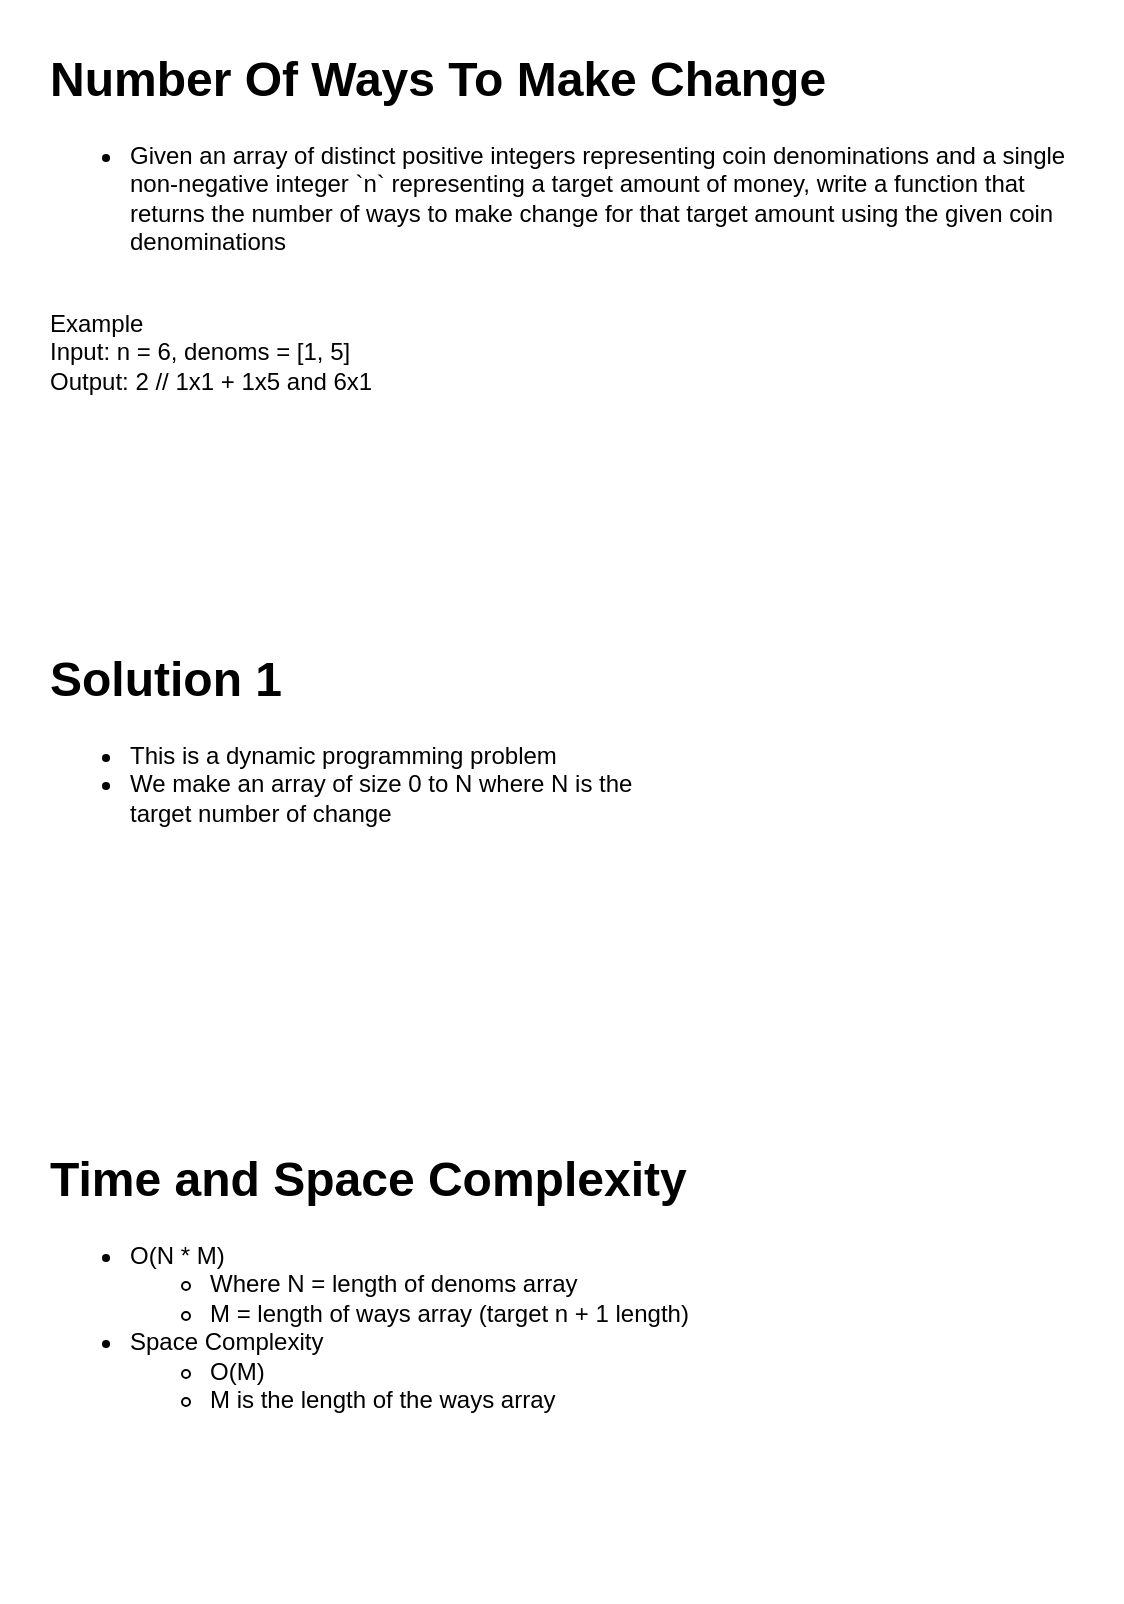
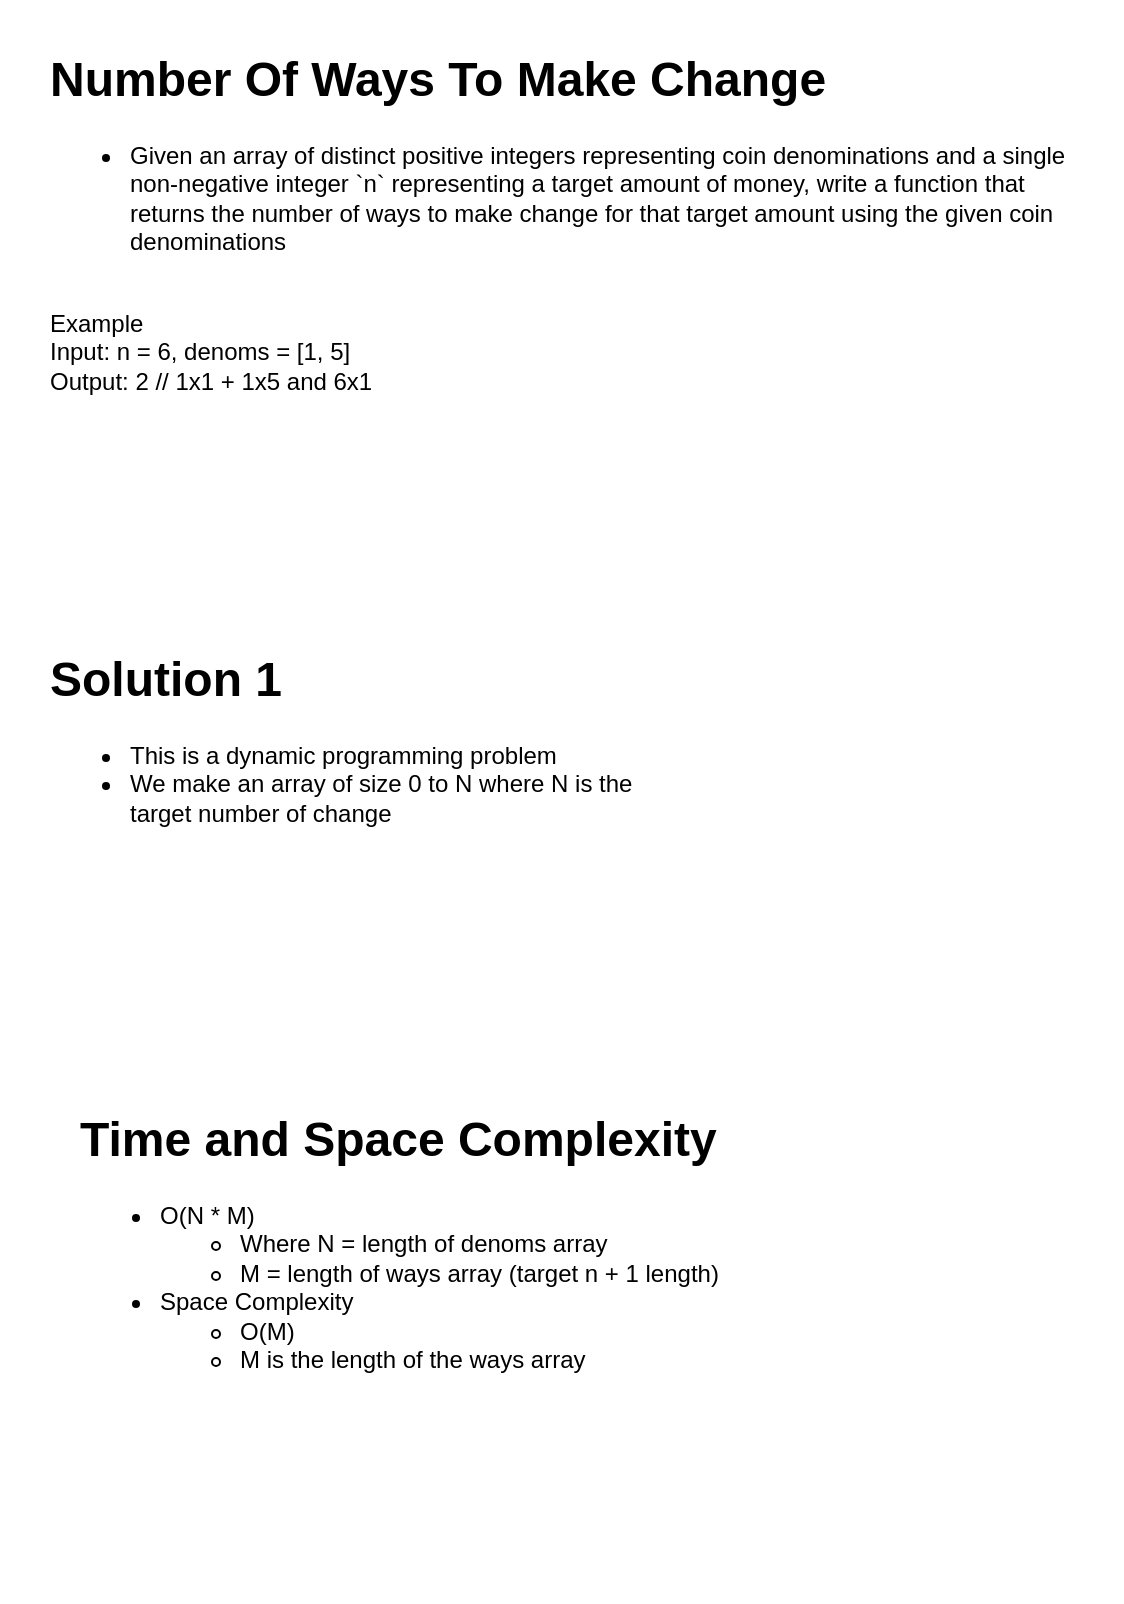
- <mxCell id="4" value="&lt;h1&gt;Time and Space Complexity&lt;/h1&gt;&lt;p&gt;&lt;/p&gt;&lt;ul&gt;&lt;li&gt;O(N * M)&lt;/li&gt;&lt;ul&gt;&lt;li&gt;Where N = length of denoms array&lt;/li&gt;&lt;li&gt;M = length of ways array (target n + 1 length)&lt;/li&gt;&lt;/ul&gt;&lt;li&gt;Space Complexity&lt;/li&gt;&lt;ul&gt;&lt;li&gt;O(M)&lt;/li&gt;&lt;li&gt;M is the length of the ways array&lt;/li&gt;&lt;/ul&gt;&lt;/ul&gt;&lt;p&gt;&lt;/p&gt;" style="text;html=1;strokeColor=none;fillColor=none;spacing=5;spacingTop=-20;whiteSpace=wrap;overflow=hidden;rounded=0;" vertex="1" parent="1"><mxGeometry x="20" y="570" width="400" height="210" as="geometry" /></mxCell>
+ <mxCell id="4" value="&lt;h1&gt;Time and Space Complexity&lt;/h1&gt;&lt;p&gt;&lt;/p&gt;&lt;ul&gt;&lt;li&gt;O(N * M)&lt;/li&gt;&lt;ul&gt;&lt;li&gt;Where N = length of denoms array&lt;/li&gt;&lt;li&gt;M = length of ways array (target n + 1 length)&lt;/li&gt;&lt;/ul&gt;&lt;li&gt;Space Complexity&lt;/li&gt;&lt;ul&gt;&lt;li&gt;O(M)&lt;/li&gt;&lt;li&gt;M is the length of the ways array&lt;/li&gt;&lt;/ul&gt;&lt;/ul&gt;&lt;p&gt;&lt;/p&gt;" style="text;html=1;strokeColor=none;fillColor=none;spacing=5;spacingTop=-20;whiteSpace=wrap;overflow=hidden;rounded=0;" vertex="1" parent="1"><mxGeometry x="35" y="550" width="400" height="210" as="geometry" /></mxCell>
